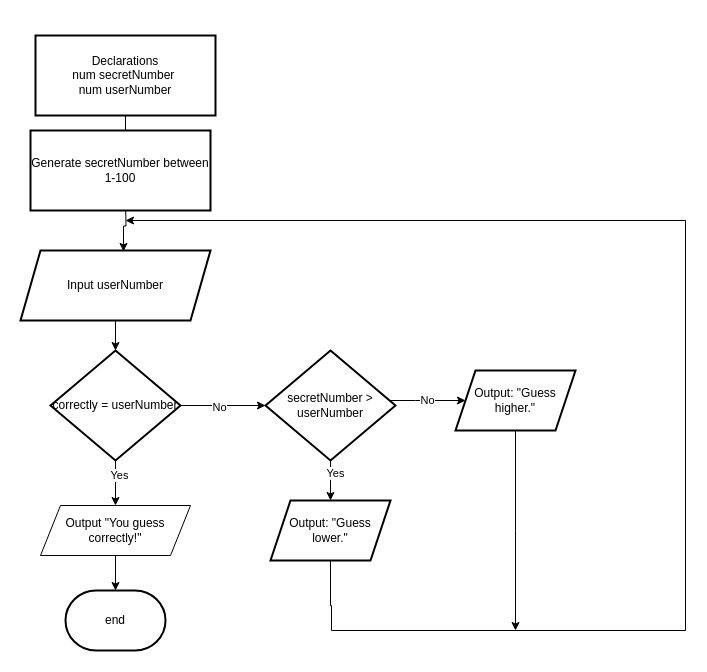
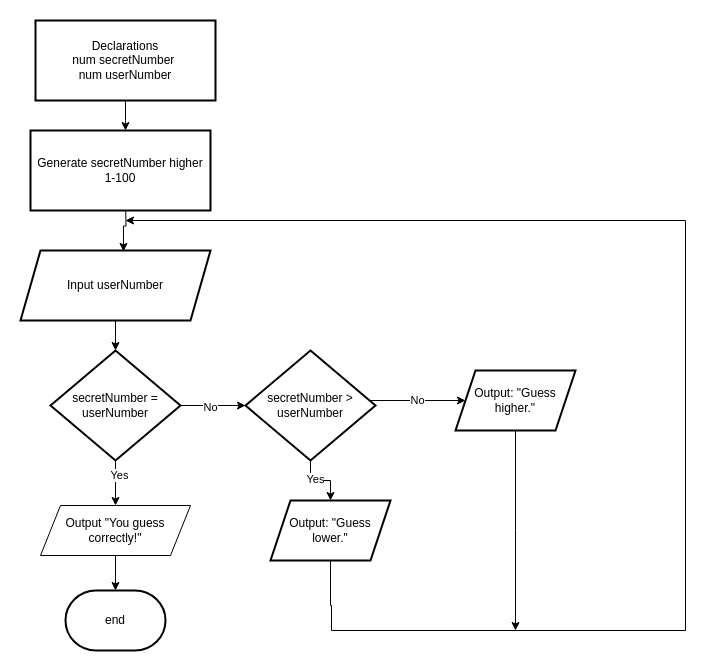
- <mxCell id="3" value="Declarations&lt;div&gt;num secretNumber&amp;nbsp;&lt;/div&gt;&lt;div&gt;num userNumber&lt;/div&gt;" style="whiteSpace=wrap;html=1;strokeWidth=2;" vertex="1" parent="1"><mxGeometry x="35" y="35" width="180" height="80" as="geometry" /></mxCell>
+ <mxCell id="3" value="Declarations&lt;div&gt;num secretNumber&amp;nbsp;&lt;/div&gt;&lt;div&gt;num userNumber&lt;/div&gt;" style="whiteSpace=wrap;html=1;strokeWidth=2;" vertex="1" parent="1"><mxGeometry x="35" y="20" width="180" height="80" as="geometry" /></mxCell>
- <mxCell id="25" value="Generate secretNumber between 1-100" style="whiteSpace=wrap;html=1;strokeWidth=2;" vertex="1" parent="1"><mxGeometry x="30" y="130" width="180" height="80" as="geometry" /></mxCell>
+ <mxCell id="25" value="Generate secretNumber higher 1-100" style="whiteSpace=wrap;html=1;strokeWidth=2;" vertex="1" parent="1"><mxGeometry x="30" y="130" width="180" height="80" as="geometry" /></mxCell>
- <mxCell id="12" value="correctly = userNumber" style="rhombus;whiteSpace=wrap;html=1;strokeWidth=2;" vertex="1" parent="1"><mxGeometry x="50" y="350" width="130" height="110" as="geometry" /></mxCell>
+ <mxCell id="12" value="secretNumber = userNumber" style="rhombus;whiteSpace=wrap;html=1;strokeWidth=2;" vertex="1" parent="1"><mxGeometry x="50" y="350" width="130" height="110" as="geometry" /></mxCell>
- <mxCell id="17" value="secretNumber &amp;gt; userNumber" style="rhombus;whiteSpace=wrap;html=1;strokeWidth=2;" vertex="1" parent="1"><mxGeometry x="265" y="350" width="130" height="110" as="geometry" /></mxCell>
+ <mxCell id="17" value="secretNumber &amp;gt; userNumber" style="rhombus;whiteSpace=wrap;html=1;strokeWidth=2;" vertex="1" parent="1"><mxGeometry x="245" y="350" width="130" height="110" as="geometry" /></mxCell>
